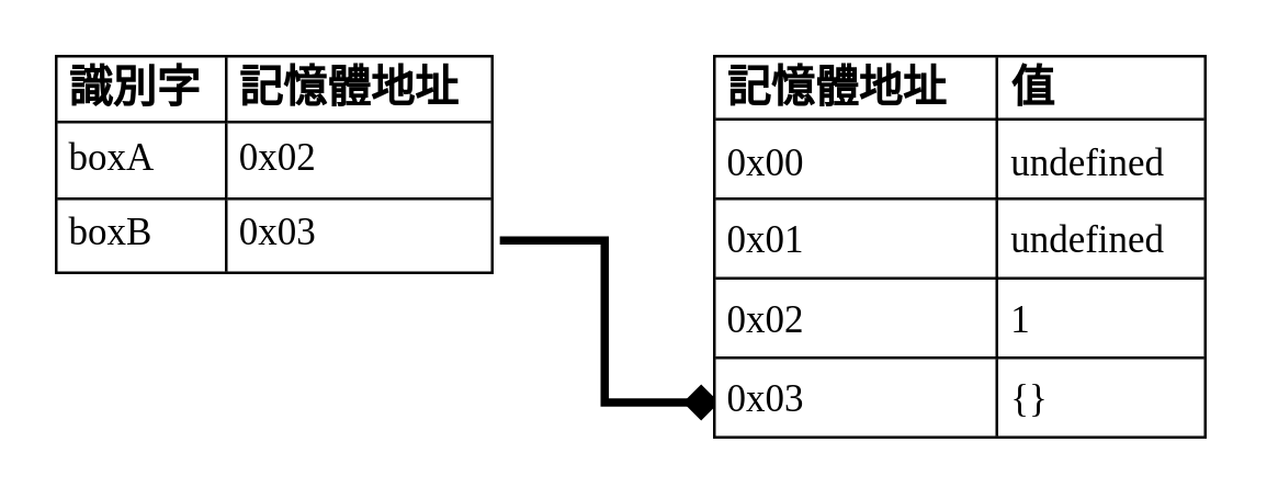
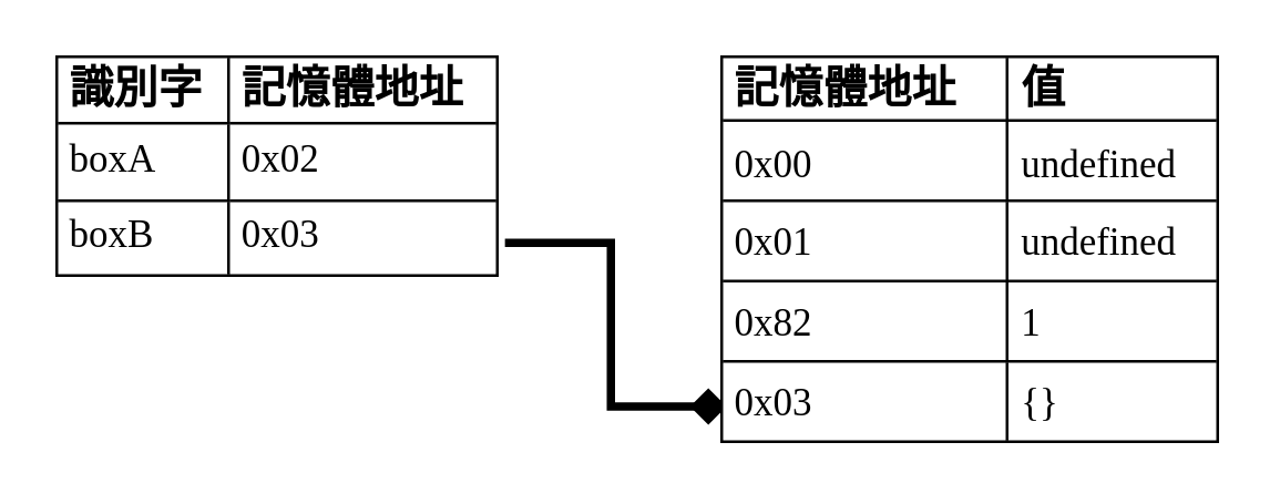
- <mxCell id="4" value="&lt;table cellpadding=&quot;4&quot; cellspacing=&quot;0&quot; style=&quot;width: 100% ; height: 100% ; border: 1px solid rgb(0 , 0 , 0) ; border-collapse: collapse ; background-color: rgb(255 , 255 , 255) ; font-size: 14px&quot; border=&quot;1&quot;&gt;&lt;tbody style=&quot;font-size: 16px&quot;&gt;&lt;tr style=&quot;line-height: 90%&quot;&gt;&lt;th&gt;&lt;span&gt;&lt;font style=&quot;font-size: 16px&quot;&gt;記憶體地址&lt;br&gt;&lt;/font&gt;&lt;/span&gt;&lt;/th&gt;&lt;th&gt;&lt;span&gt;&lt;font style=&quot;font-size: 16px&quot;&gt;值&lt;/font&gt;&lt;/span&gt;&lt;/th&gt;&lt;/tr&gt;&lt;tr&gt;&lt;td&gt;&lt;span&gt;&lt;font style=&quot;font-size: 14px&quot;&gt;0x00&lt;br&gt;&lt;/font&gt;&lt;/span&gt;&lt;/td&gt;&lt;td&gt;&lt;span style=&quot;font-size: 14px&quot;&gt;undefined&lt;/span&gt;&lt;/td&gt;&lt;/tr&gt;&lt;tr&gt;&lt;td&gt;&lt;font style=&quot;font-size: 14px&quot;&gt;0x01&lt;/font&gt;&lt;/td&gt;&lt;td&gt;&lt;font style=&quot;font-size: 14px&quot;&gt;undefined&lt;br&gt;&lt;/font&gt;&lt;/td&gt;&lt;/tr&gt;&lt;tr&gt;&lt;td&gt;&lt;span style=&quot;font-size: 14px&quot;&gt;0x02&lt;/span&gt;&lt;br&gt;&lt;/td&gt;&lt;td&gt;&lt;span style=&quot;font-size: 14px&quot;&gt;1&lt;/span&gt;&lt;/td&gt;&lt;/tr&gt;&lt;tr&gt;&lt;td&gt;&lt;span style=&quot;font-size: 14px&quot;&gt;0x03&lt;/span&gt;&lt;br&gt;&lt;/td&gt;&lt;td&gt;&lt;span style=&quot;font-size: 14px&quot;&gt;{}&lt;/span&gt;&lt;/td&gt;&lt;/tr&gt;&lt;/tbody&gt;&lt;/table&gt; " style="verticalAlign=top;align=left;overflow=fill;fontSize=12;fontFamily=正黑體;html=1;strokeWidth=3;fillColor=none;strokeColor=none;fontColor=#000000;" parent="1" vertex="1"><mxGeometry x="260" y="20" width="180" height="140" as="geometry" /></mxCell>
+ <mxCell id="4" value="&lt;table cellpadding=&quot;4&quot; cellspacing=&quot;0&quot; style=&quot;width: 100% ; height: 100% ; border: 1px solid rgb(0 , 0 , 0) ; border-collapse: collapse ; background-color: rgb(255 , 255 , 255) ; font-size: 14px&quot; border=&quot;1&quot;&gt;&lt;tbody style=&quot;font-size: 16px&quot;&gt;&lt;tr style=&quot;line-height: 90%&quot;&gt;&lt;th&gt;&lt;span&gt;&lt;font style=&quot;font-size: 16px&quot;&gt;記憶體地址&lt;br&gt;&lt;/font&gt;&lt;/span&gt;&lt;/th&gt;&lt;th&gt;&lt;span&gt;&lt;font style=&quot;font-size: 16px&quot;&gt;值&lt;/font&gt;&lt;/span&gt;&lt;/th&gt;&lt;/tr&gt;&lt;tr&gt;&lt;td&gt;&lt;span&gt;&lt;font style=&quot;font-size: 14px&quot;&gt;0x00&lt;br&gt;&lt;/font&gt;&lt;/span&gt;&lt;/td&gt;&lt;td&gt;&lt;span style=&quot;font-size: 14px&quot;&gt;undefined&lt;/span&gt;&lt;/td&gt;&lt;/tr&gt;&lt;tr&gt;&lt;td&gt;&lt;font style=&quot;font-size: 14px&quot;&gt;0x01&lt;/font&gt;&lt;/td&gt;&lt;td&gt;&lt;font style=&quot;font-size: 14px&quot;&gt;undefined&lt;br&gt;&lt;/font&gt;&lt;/td&gt;&lt;/tr&gt;&lt;tr&gt;&lt;td&gt;&lt;span style=&quot;font-size: 14px&quot;&gt;0x82&lt;/span&gt;&lt;br&gt;&lt;/td&gt;&lt;td&gt;&lt;span style=&quot;font-size: 14px&quot;&gt;1&lt;/span&gt;&lt;/td&gt;&lt;/tr&gt;&lt;tr&gt;&lt;td&gt;&lt;span style=&quot;font-size: 14px&quot;&gt;0x03&lt;/span&gt;&lt;br&gt;&lt;/td&gt;&lt;td&gt;&lt;span style=&quot;font-size: 14px&quot;&gt;{}&lt;/span&gt;&lt;/td&gt;&lt;/tr&gt;&lt;/tbody&gt;&lt;/table&gt; " style="verticalAlign=top;align=left;overflow=fill;fontSize=12;fontFamily=正黑體;html=1;strokeWidth=3;fillColor=none;strokeColor=none;fontColor=#000000;" parent="1" vertex="1"><mxGeometry x="260" y="20" width="180" height="140" as="geometry" /></mxCell>
